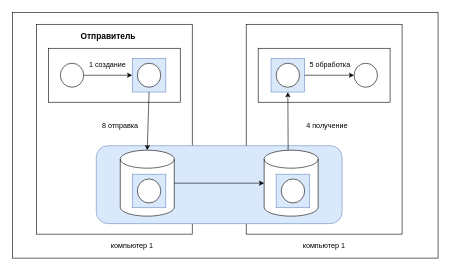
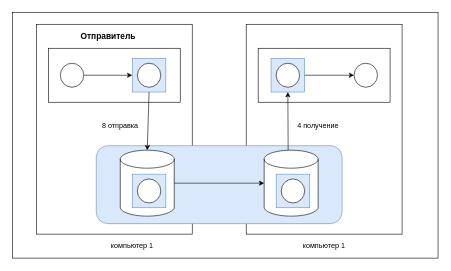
- <mxCell id="25" value="1 создание" style="text;html=1;strokeColor=none;fillColor=none;align=center;verticalAlign=middle;whiteSpace=wrap;rounded=0;" vertex="1" parent="1"><mxGeometry x="139" y="97" width="80" height="20" as="geometry" /></mxCell>
- <mxCell id="28" value="5 обработка" style="text;html=1;strokeColor=none;fillColor=none;align=center;verticalAlign=middle;whiteSpace=wrap;rounded=0;" vertex="1" parent="1"><mxGeometry x="510" y="97" width="80" height="20" as="geometry" /></mxCell>
- <mxCell id="27" value="4 получение" style="text;html=1;strokeColor=none;fillColor=none;align=center;verticalAlign=middle;whiteSpace=wrap;rounded=0;" vertex="1" parent="1"><mxGeometry x="505" y="200" width="80" height="20" as="geometry" /></mxCell>
+ <mxCell id="27" value="4 получение" style="text;html=1;strokeColor=none;fillColor=none;align=center;verticalAlign=middle;whiteSpace=wrap;rounded=0;" vertex="1" parent="1"><mxGeometry x="490" y="200" width="80" height="20" as="geometry" /></mxCell>
